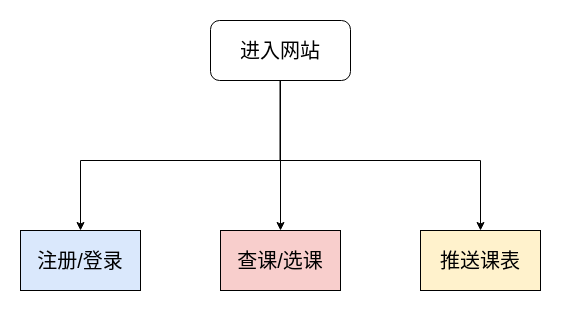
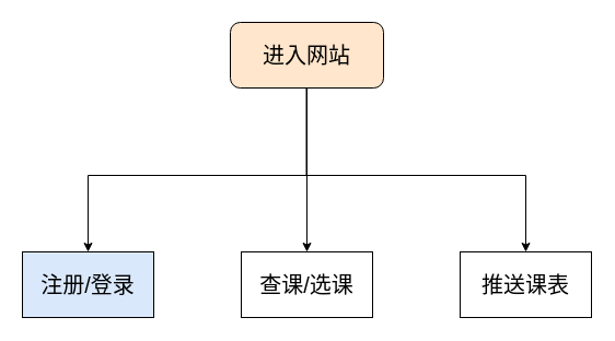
- <mxCell id="3" value="&lt;font style=&quot;font-size: 20px&quot;&gt;进入网站&lt;/font&gt;" style="rounded=1;whiteSpace=wrap;html=1;" vertex="1" parent="1"><mxGeometry x="210" y="20" width="140" height="60" as="geometry" /></mxCell>
+ <mxCell id="3" value="&lt;font style=&quot;font-size: 20px&quot;&gt;进入网站&lt;/font&gt;" style="rounded=1;whiteSpace=wrap;html=1;fillColor=#ffe6cc;" vertex="1" parent="1"><mxGeometry x="210" y="20" width="140" height="60" as="geometry" /></mxCell>
- <mxCell id="4" value="&lt;font style=&quot;font-size: 20px&quot;&gt;查课/选课&lt;/font&gt;" style="rounded=0;whiteSpace=wrap;html=1;fillColor=#f8cecc;" vertex="1" parent="1"><mxGeometry x="220" y="230" width="120" height="60" as="geometry" /></mxCell>
+ <mxCell id="4" value="&lt;font style=&quot;font-size: 20px&quot;&gt;查课/选课&lt;/font&gt;" style="rounded=0;whiteSpace=wrap;html=1;" vertex="1" parent="1"><mxGeometry x="220" y="230" width="120" height="60" as="geometry" /></mxCell>
- <mxCell id="8" value="&lt;font style=&quot;font-size: 20px&quot;&gt;推送课表&lt;/font&gt;" style="rounded=0;whiteSpace=wrap;html=1;fillColor=#fff2cc;" vertex="1" parent="1"><mxGeometry x="420" y="230" width="120" height="60" as="geometry" /></mxCell>
+ <mxCell id="8" value="&lt;font style=&quot;font-size: 20px&quot;&gt;推送课表&lt;/font&gt;" style="rounded=0;whiteSpace=wrap;html=1;" vertex="1" parent="1"><mxGeometry x="420" y="230" width="120" height="60" as="geometry" /></mxCell>
